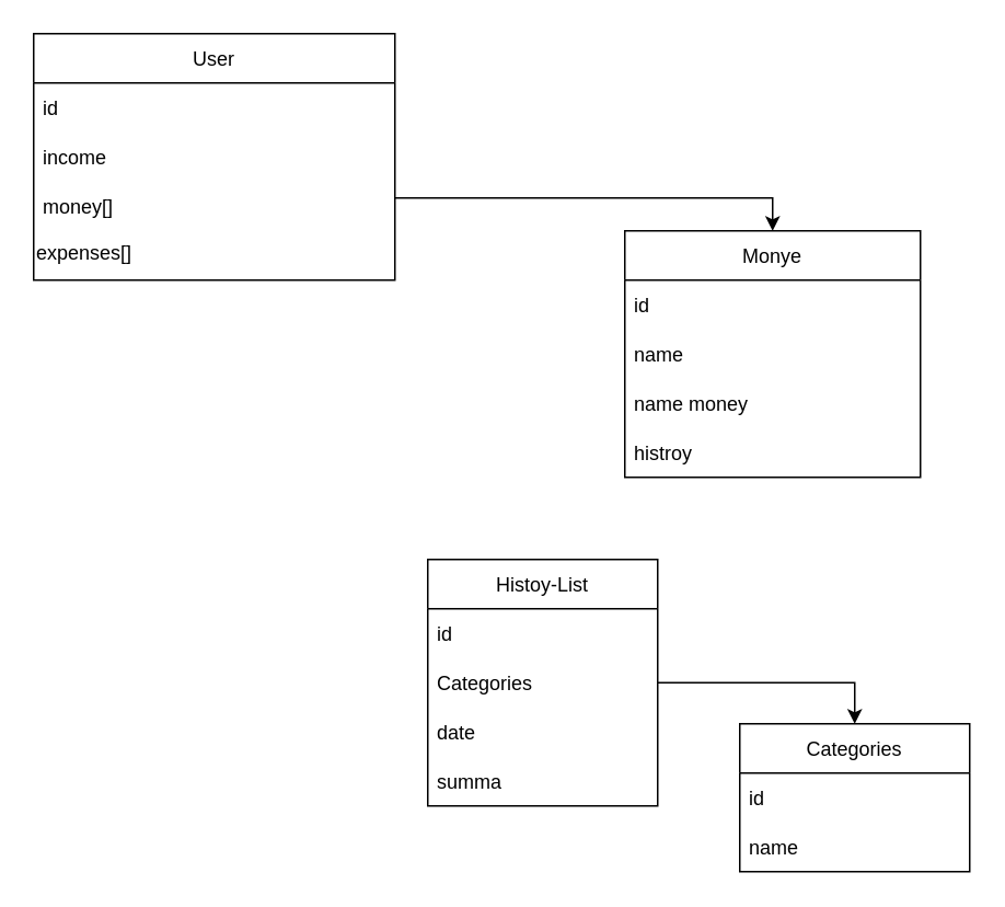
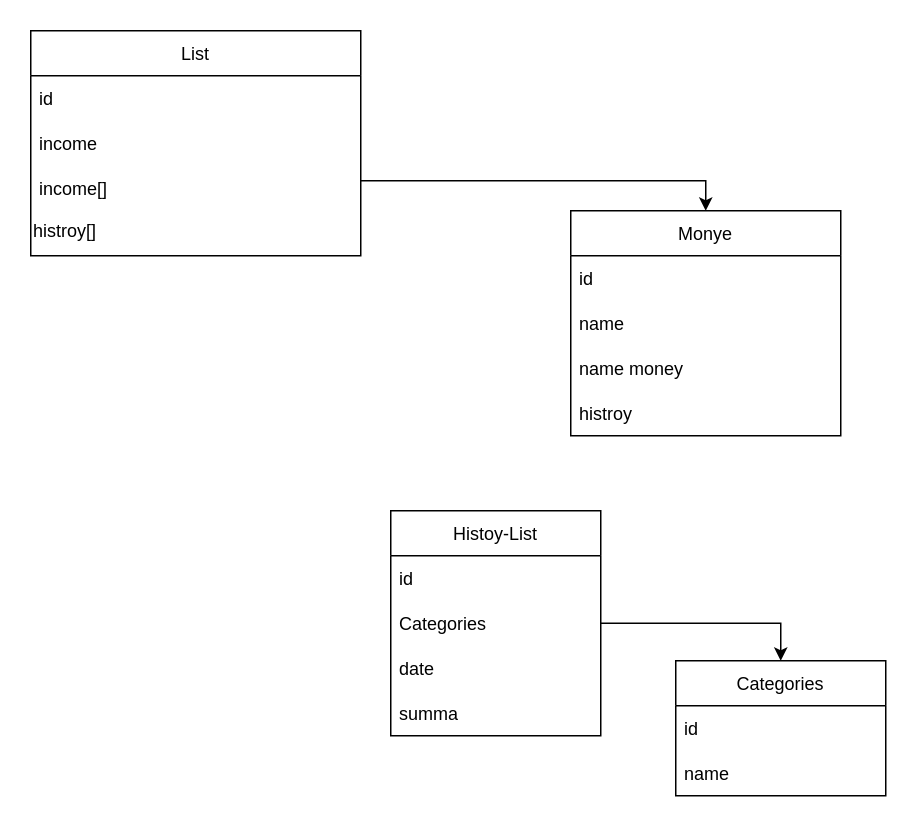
- <mxCell id="16" value="User" style="swimlane;fontStyle=0;childLayout=stackLayout;horizontal=1;startSize=30;horizontalStack=0;resizeParent=1;resizeParentMax=0;resizeLast=0;collapsible=1;marginBottom=0;" vertex="1" parent="1"><mxGeometry x="20" y="20" width="220" height="150" as="geometry" /></mxCell>
+ <mxCell id="16" value="List" style="swimlane;fontStyle=0;childLayout=stackLayout;horizontal=1;startSize=30;horizontalStack=0;resizeParent=1;resizeParentMax=0;resizeLast=0;collapsible=1;marginBottom=0;" vertex="1" parent="1"><mxGeometry x="20" y="20" width="220" height="150" as="geometry" /></mxCell>
- <mxCell id="19" value="money[]" style="text;strokeColor=none;fillColor=none;align=left;verticalAlign=middle;spacingLeft=4;spacingRight=4;overflow=hidden;points=[[0,0.5],[1,0.5]];portConstraint=eastwest;rotatable=0;" vertex="1" parent="16"><mxGeometry y="90" width="220" height="30" as="geometry" /></mxCell>
+ <mxCell id="19" value="income[]" style="text;strokeColor=none;fillColor=none;align=left;verticalAlign=middle;spacingLeft=4;spacingRight=4;overflow=hidden;points=[[0,0.5],[1,0.5]];portConstraint=eastwest;rotatable=0;" vertex="1" parent="16"><mxGeometry y="90" width="220" height="30" as="geometry" /></mxCell>
- <mxCell id="20" value="expenses[]" style="text;whiteSpace=wrap;html=1;" vertex="1" parent="16"><mxGeometry y="120" width="220" height="30" as="geometry" /></mxCell>
+ <mxCell id="20" value="histroy[]" style="text;whiteSpace=wrap;html=1;" vertex="1" parent="16"><mxGeometry y="120" width="220" height="30" as="geometry" /></mxCell>
